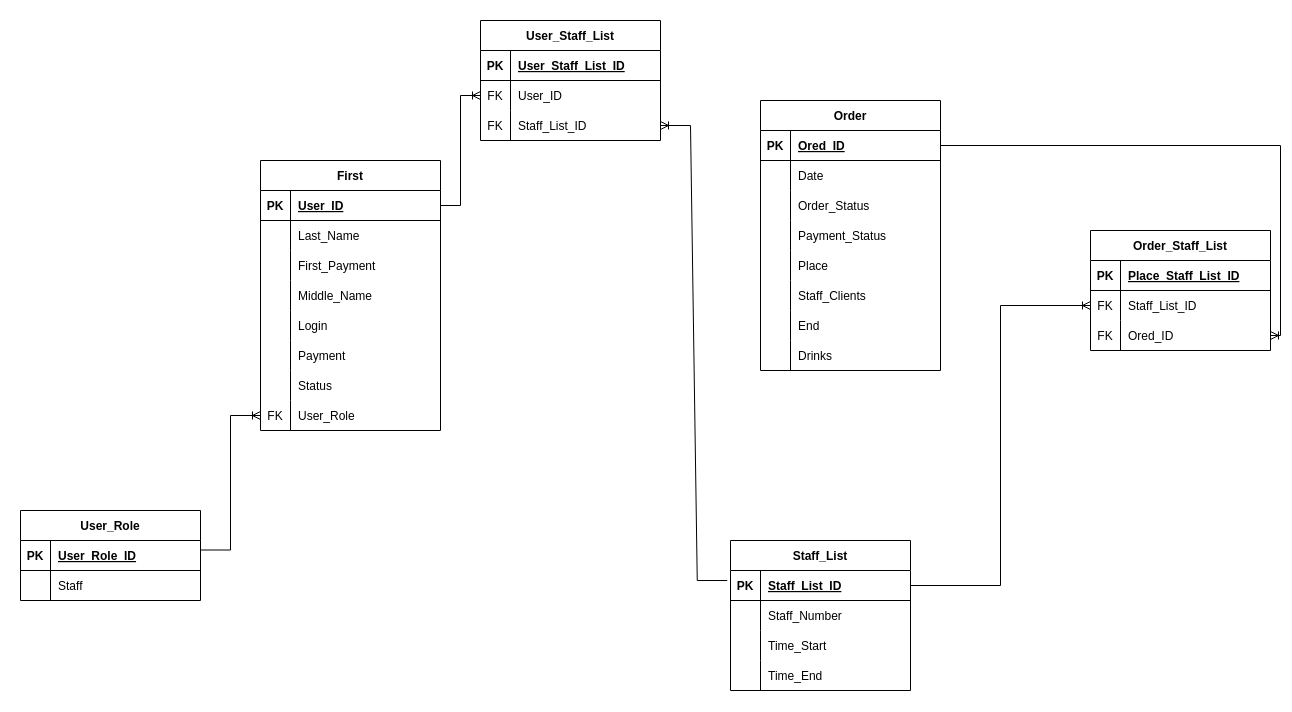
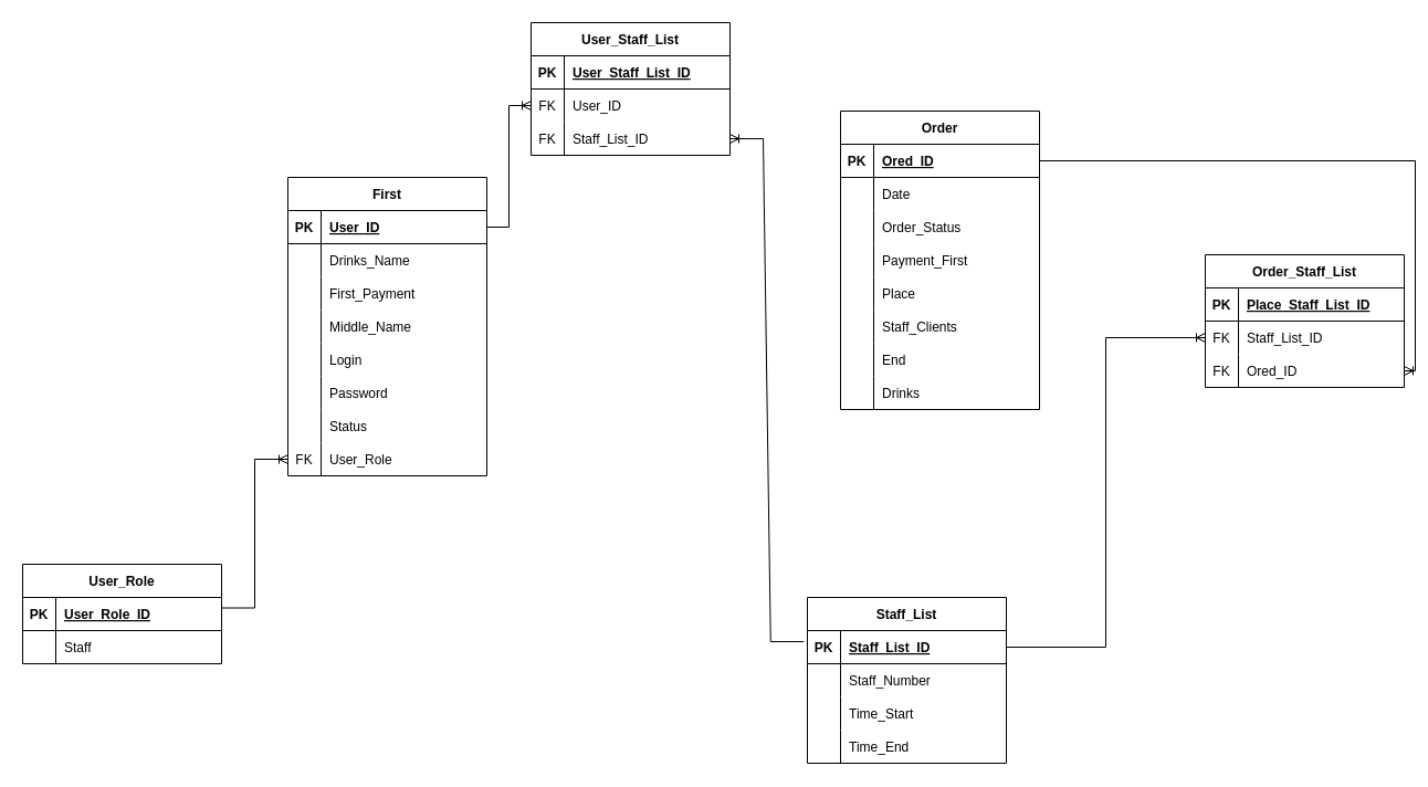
- <mxCell id="8" value="Last_Name" style="shape=partialRectangle;connectable=0;fillColor=none;top=0;left=0;bottom=0;right=0;align=left;spacingLeft=6;overflow=hidden;" vertex="1" parent="6"><mxGeometry x="30" width="150" height="30" as="geometry"><mxRectangle width="150" height="30" as="alternateBounds" /></mxGeometry></mxCell>
+ <mxCell id="8" value="Drinks_Name" style="shape=partialRectangle;connectable=0;fillColor=none;top=0;left=0;bottom=0;right=0;align=left;spacingLeft=6;overflow=hidden;" vertex="1" parent="6"><mxGeometry x="30" width="150" height="30" as="geometry"><mxRectangle width="150" height="30" as="alternateBounds" /></mxGeometry></mxCell>
- <mxCell id="39" value="Payment_Status" style="shape=partialRectangle;connectable=0;fillColor=none;top=0;left=0;bottom=0;right=0;align=left;spacingLeft=6;overflow=hidden;" vertex="1" parent="37"><mxGeometry x="30" width="150" height="30" as="geometry"><mxRectangle width="150" height="30" as="alternateBounds" /></mxGeometry></mxCell>
+ <mxCell id="39" value="Payment_First" style="shape=partialRectangle;connectable=0;fillColor=none;top=0;left=0;bottom=0;right=0;align=left;spacingLeft=6;overflow=hidden;" vertex="1" parent="37"><mxGeometry x="30" width="150" height="30" as="geometry"><mxRectangle width="150" height="30" as="alternateBounds" /></mxGeometry></mxCell>
- <mxCell id="20" value="Payment" style="shape=partialRectangle;connectable=0;fillColor=none;top=0;left=0;bottom=0;right=0;align=left;spacingLeft=6;overflow=hidden;" vertex="1" parent="18"><mxGeometry x="30" width="150" height="30" as="geometry"><mxRectangle width="150" height="30" as="alternateBounds" /></mxGeometry></mxCell>
+ <mxCell id="20" value="Password" style="shape=partialRectangle;connectable=0;fillColor=none;top=0;left=0;bottom=0;right=0;align=left;spacingLeft=6;overflow=hidden;" vertex="1" parent="18"><mxGeometry x="30" width="150" height="30" as="geometry"><mxRectangle width="150" height="30" as="alternateBounds" /></mxGeometry></mxCell>
